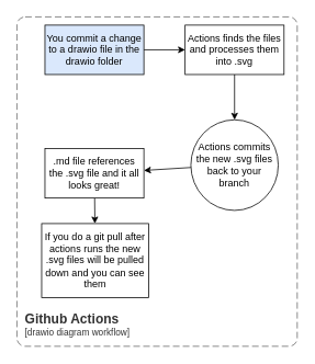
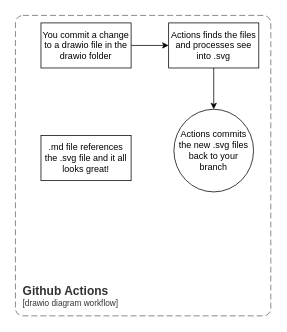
- <mxCell id="3" value="You commit a change to a drawio file in the drawio folder" style="rounded=0;whiteSpace=wrap;html=1;fillColor=#dae8fc;" parent="1" vertex="1"><mxGeometry x="54" y="30" width="120" height="60" as="geometry" /></mxCell>
+ <mxCell id="3" value="You commit a change to a drawio file in the drawio folder" style="rounded=0;whiteSpace=wrap;html=1;" parent="1" vertex="1"><mxGeometry x="54" y="30" width="120" height="60" as="geometry" /></mxCell>
- <mxCell id="5" value="Actions finds the files and processes them into .svg" style="whiteSpace=wrap;html=1;rounded=0;" parent="1" vertex="1"><mxGeometry x="224" y="30" width="120" height="60" as="geometry" /></mxCell>
+ <mxCell id="5" value="Actions finds the files and processes see into .svg" style="whiteSpace=wrap;html=1;rounded=0;" parent="1" vertex="1"><mxGeometry x="224" y="30" width="120" height="60" as="geometry" /></mxCell>
- <mxCell id="6" value="" style="edgeStyle=none;html=1;" parent="1" source="7" target="9" edge="1"><mxGeometry relative="1" as="geometry" /></mxCell>
- <mxCell id="8" value="" style="edgeStyle=none;html=1;" parent="1" source="9" target="10" edge="1"><mxGeometry relative="1" as="geometry" /></mxCell>
- <mxCell id="10" value="If you do a git pull after actions runs the new .svg files will be pulled down and you can see them" style="whiteSpace=wrap;html=1;rounded=0;" parent="1" vertex="1"><mxGeometry x="50" y="271" width="130" height="90" as="geometry" /></mxCell>
